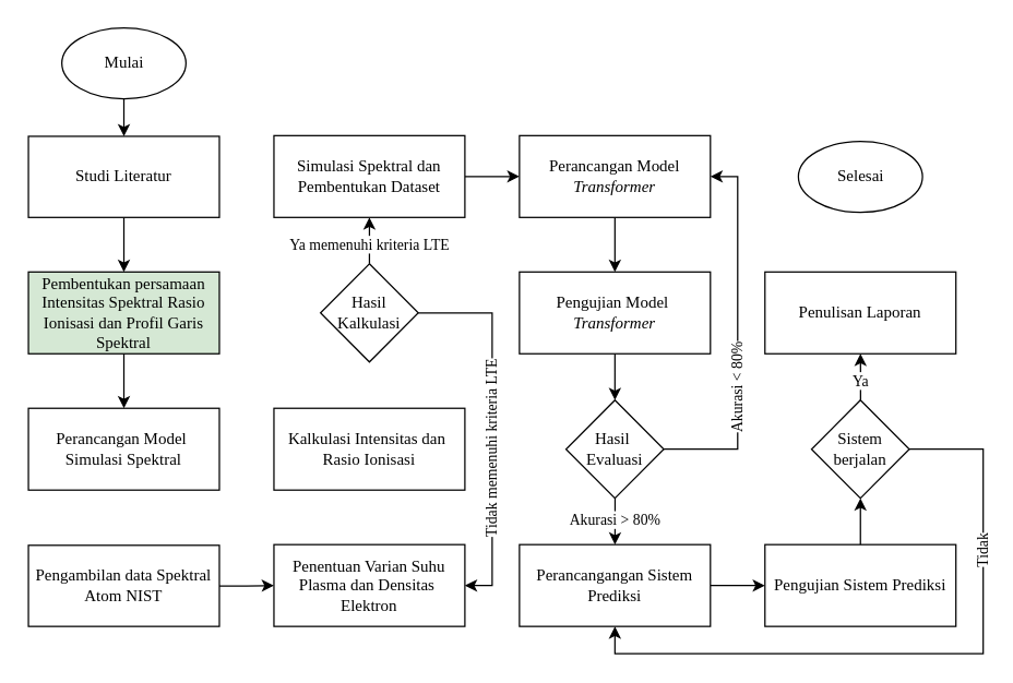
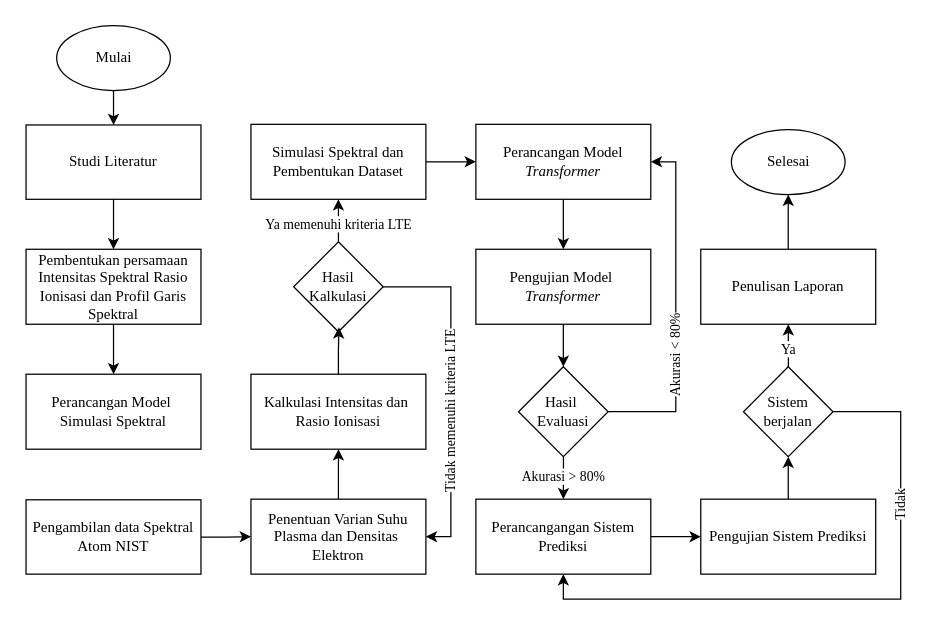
+ <mxCell id="24" style="edgeStyle=orthogonalEdgeStyle;rounded=0;orthogonalLoop=1;jettySize=auto;html=1;entryX=0.5;entryY=1;entryDx=0;entryDy=0;" edge="1" parent="1" source="25" target="26"><mxGeometry relative="1" as="geometry" /></mxCell>
- <mxCell id="7" value="Pembentukan persamaan Intensitas Spektral Rasio Ionisasi dan Profil Garis Spektral" style="rounded=0;whiteSpace=wrap;html=1;fontFamily=Times New Roman;spacing=0;spacingTop=0;shadow=0;rotation=0;imageWidth=25;imageHeight=25;fillColor=#d5e8d4;" vertex="1" parent="1"><mxGeometry x="20" y="199" width="140" height="60" as="geometry" /></mxCell>
+ <mxCell id="7" value="Pembentukan persamaan Intensitas Spektral Rasio Ionisasi dan Profil Garis Spektral" style="rounded=0;whiteSpace=wrap;html=1;fontFamily=Times New Roman;spacing=0;spacingTop=0;shadow=0;rotation=0;imageWidth=25;imageHeight=25;" vertex="1" parent="1"><mxGeometry x="20" y="199" width="140" height="60" as="geometry" /></mxCell>
+ <mxCell id="36" style="edgeStyle=orthogonalEdgeStyle;rounded=0;orthogonalLoop=1;jettySize=auto;html=1;entryX=0.506;entryY=0.95;entryDx=0;entryDy=0;entryPerimeter=0;" edge="1" parent="1" source="34" target="18"><mxGeometry relative="1" as="geometry" /></mxCell>
+ <mxCell id="19" style="edgeStyle=orthogonalEdgeStyle;rounded=0;orthogonalLoop=1;jettySize=auto;html=1;entryX=0.5;entryY=1;entryDx=0;entryDy=0;" edge="1" parent="1" source="20" target="34"><mxGeometry relative="1" as="geometry" /></mxCell>
